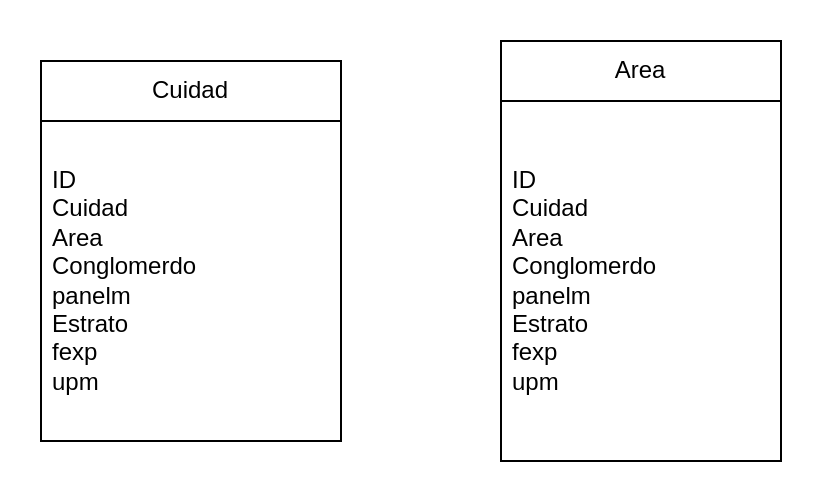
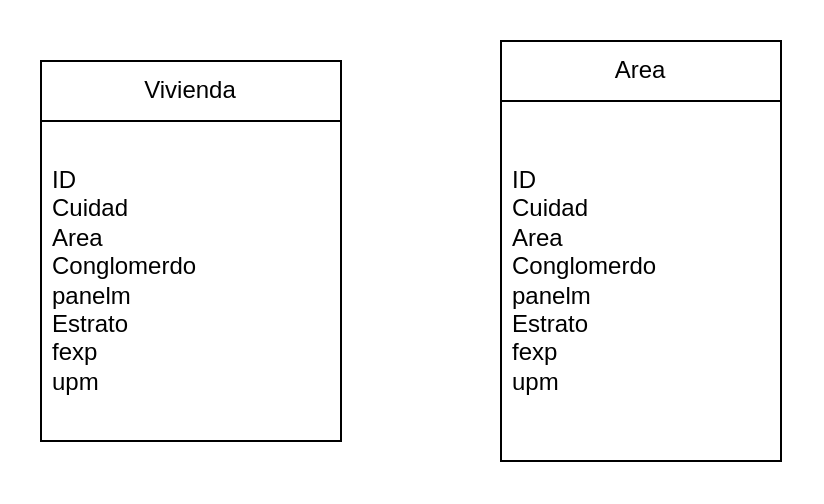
- <mxCell id="2" value="Cuidad" style="swimlane;fontStyle=0;childLayout=stackLayout;horizontal=1;startSize=30;horizontalStack=0;resizeParent=1;resizeParentMax=0;resizeLast=0;collapsible=1;marginBottom=0;whiteSpace=wrap;html=1;" vertex="1" parent="1"><mxGeometry x="20" y="30" width="150" height="190" as="geometry"><mxRectangle x="100" y="320" width="90" height="30" as="alternateBounds" /></mxGeometry></mxCell>
+ <mxCell id="2" value="Vivienda" style="swimlane;fontStyle=0;childLayout=stackLayout;horizontal=1;startSize=30;horizontalStack=0;resizeParent=1;resizeParentMax=0;resizeLast=0;collapsible=1;marginBottom=0;whiteSpace=wrap;html=1;" vertex="1" parent="1"><mxGeometry x="20" y="30" width="150" height="190" as="geometry"><mxRectangle x="100" y="320" width="90" height="30" as="alternateBounds" /></mxGeometry></mxCell>
